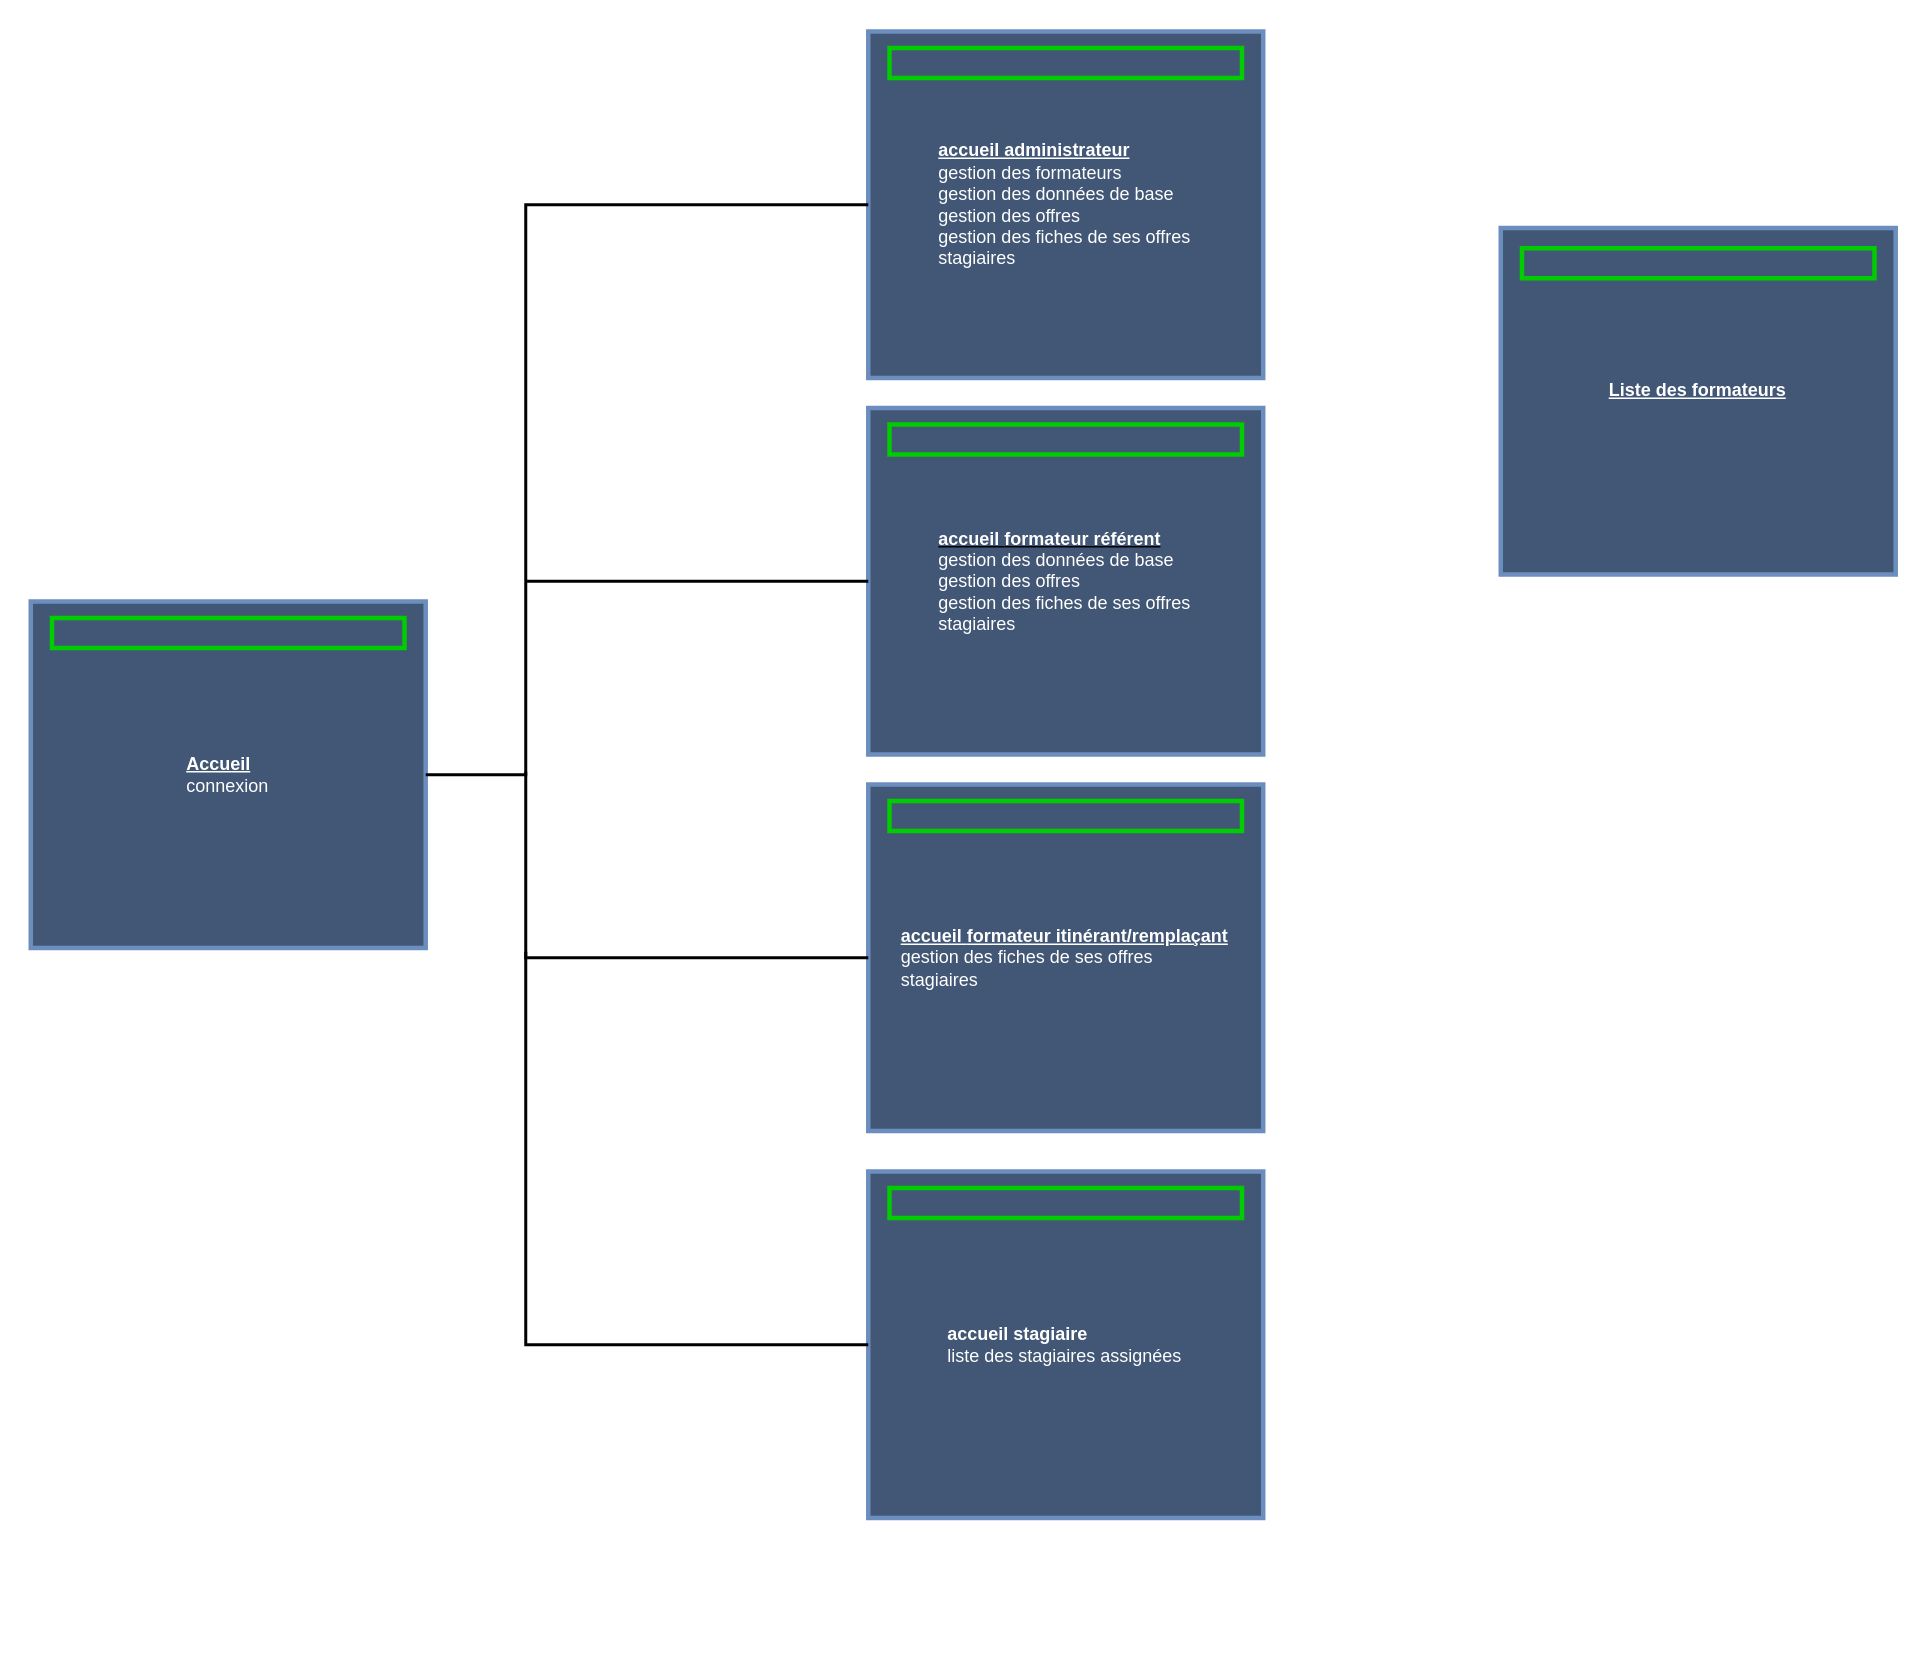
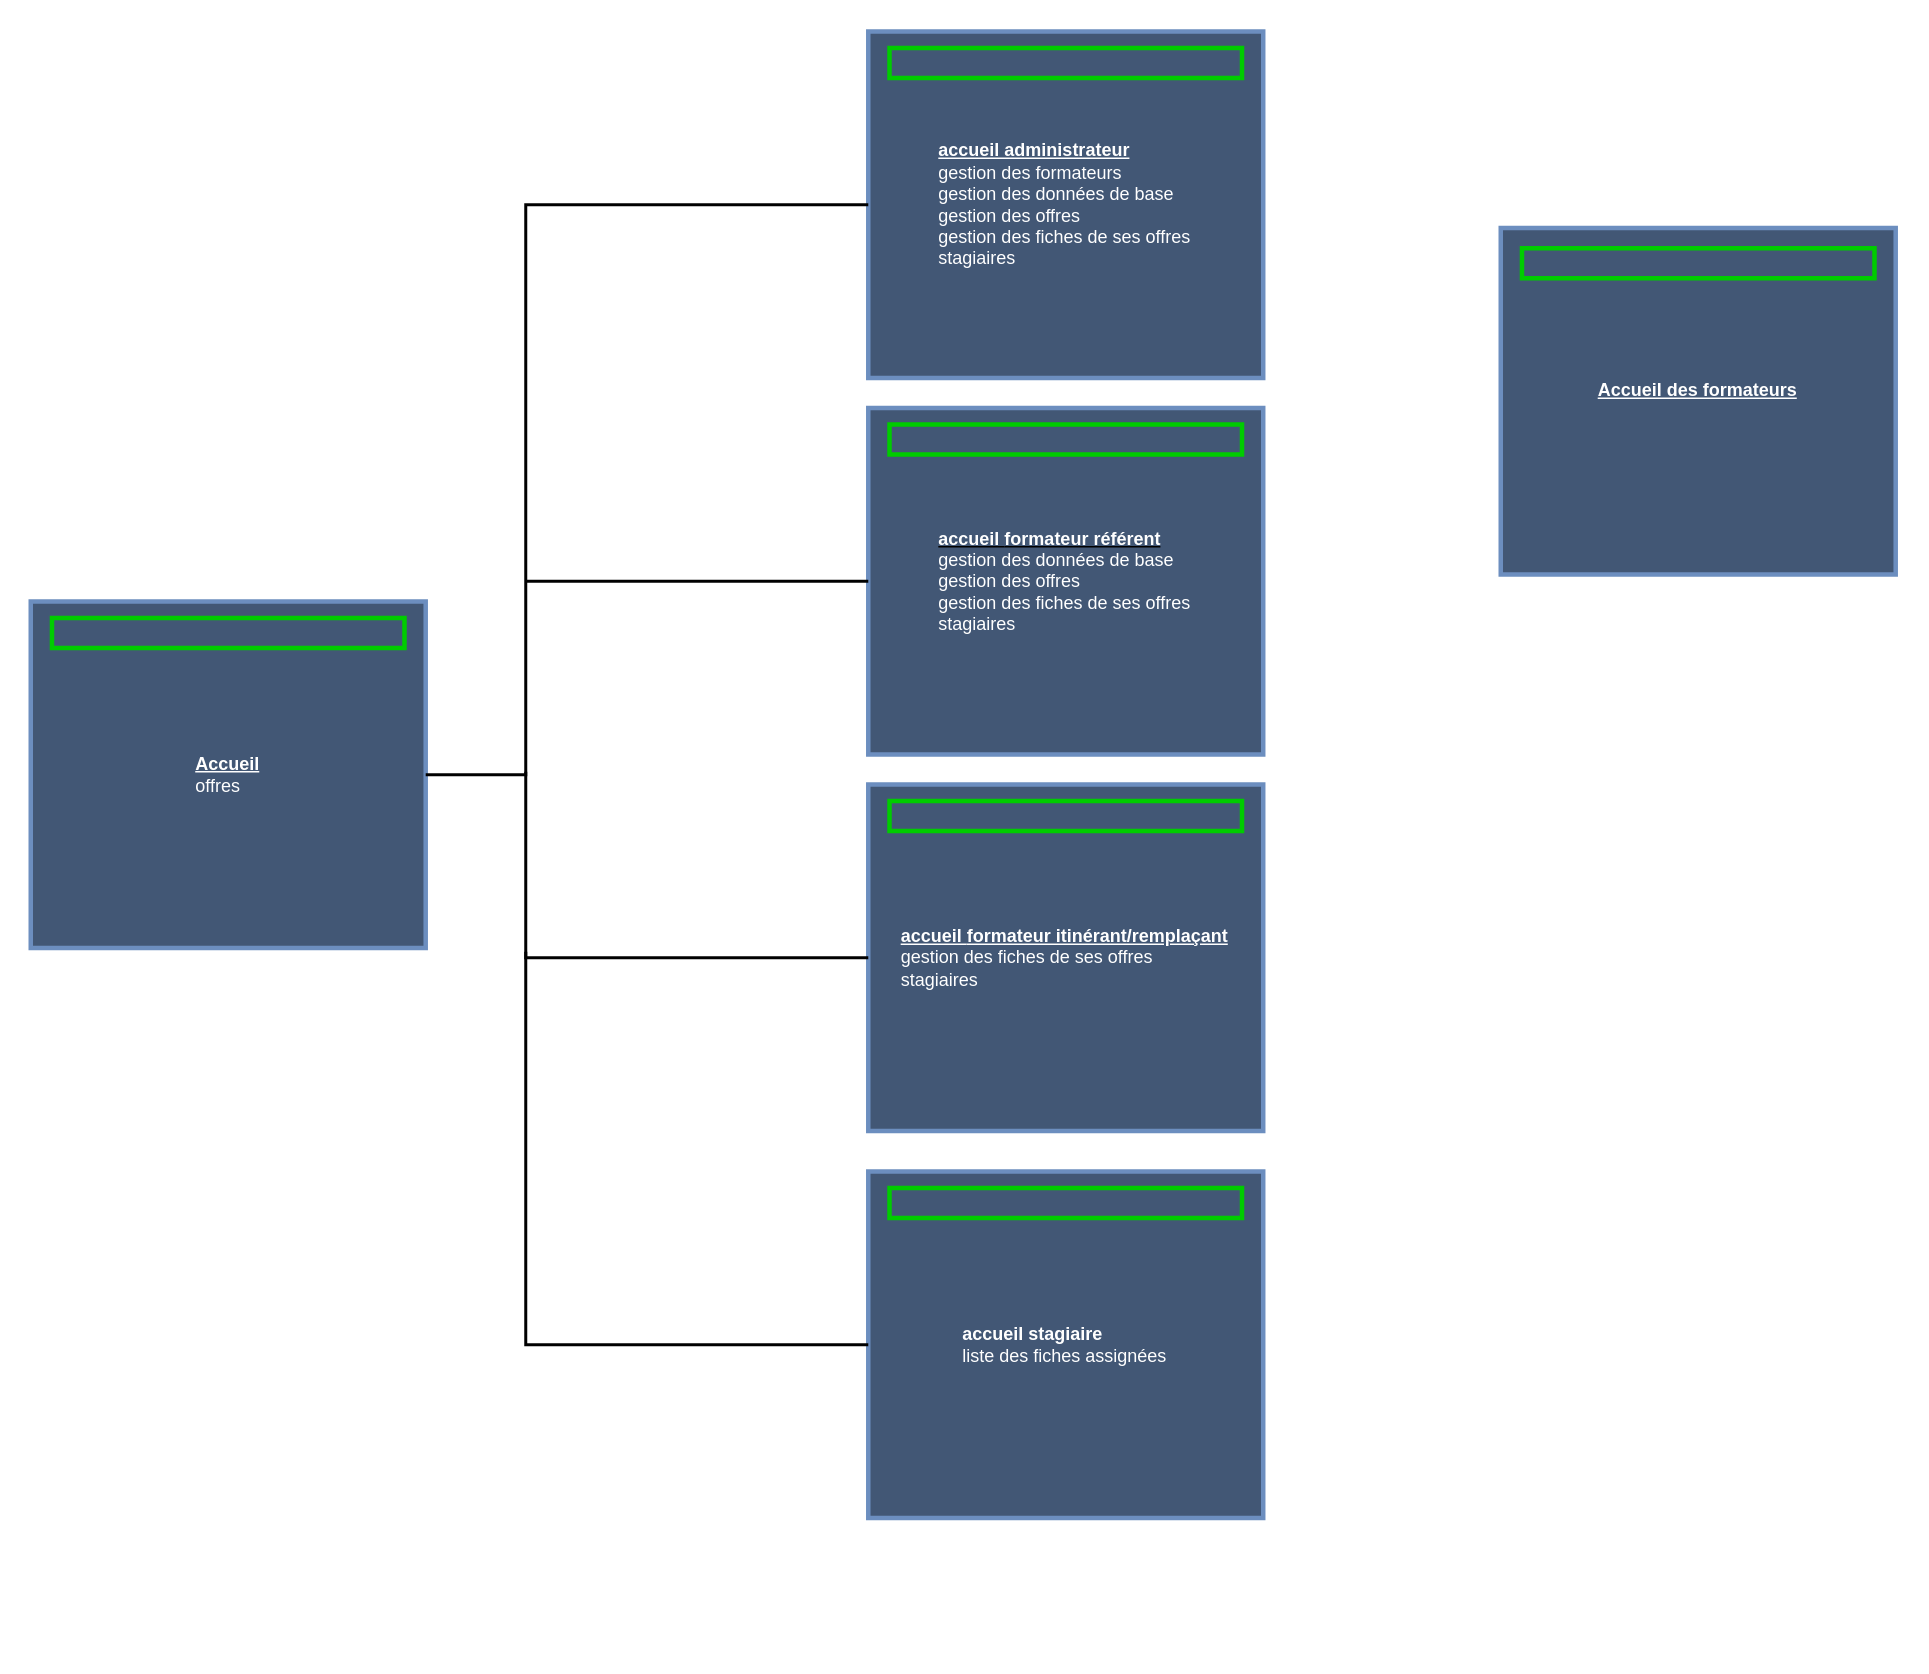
- <mxCell id="27" value="&lt;div style=&quot;text-align: justify&quot;&gt;&lt;font color=&quot;#ffffff&quot;&gt;&lt;b&gt;&lt;u&gt;Liste des formateurs&lt;/u&gt;&lt;/b&gt;&lt;/font&gt;&lt;/div&gt;&lt;div style=&quot;text-align: justify&quot;&gt;&lt;font color=&quot;#ffffff&quot;&gt;&lt;b&gt;&lt;u&gt;&lt;br&gt;&lt;/u&gt;&lt;/b&gt;&lt;/font&gt;&lt;/div&gt;" style="rounded=0;whiteSpace=wrap;html=1;strokeWidth=3;strokeColor=#6C8EBF;fillColor=#425775;" vertex="1" parent="1"><mxGeometry x="1000" y="151.5" width="263.3" height="231" as="geometry" /></mxCell>
+ <mxCell id="27" value="&lt;div style=&quot;text-align: justify&quot;&gt;&lt;font color=&quot;#ffffff&quot;&gt;&lt;b&gt;&lt;u&gt;Accueil des formateurs&lt;/u&gt;&lt;/b&gt;&lt;/font&gt;&lt;/div&gt;&lt;div style=&quot;text-align: justify&quot;&gt;&lt;font color=&quot;#ffffff&quot;&gt;&lt;b&gt;&lt;u&gt;&lt;br&gt;&lt;/u&gt;&lt;/b&gt;&lt;/font&gt;&lt;/div&gt;" style="rounded=0;whiteSpace=wrap;html=1;strokeWidth=3;strokeColor=#6C8EBF;fillColor=#425775;" vertex="1" parent="1"><mxGeometry x="1000" y="151.5" width="263.3" height="231" as="geometry" /></mxCell>
- <mxCell id="2" value="&lt;div style=&quot;text-align: justify&quot;&gt;&lt;b style=&quot;color: rgb(255 , 255 , 255)&quot;&gt;&lt;u&gt;Accueil&lt;/u&gt;&lt;/b&gt;&lt;/div&gt;&lt;font color=&quot;#ffffff&quot;&gt;&lt;div style=&quot;text-align: justify&quot;&gt;&lt;span&gt;connexion&lt;/span&gt;&lt;/div&gt;&lt;/font&gt;" style="rounded=0;whiteSpace=wrap;html=1;strokeWidth=3;strokeColor=#6C8EBF;fillColor=#425775;" parent="1" vertex="1"><mxGeometry x="20" y="400.5" width="263.3" height="231" as="geometry" /></mxCell>
+ <mxCell id="2" value="&lt;div style=&quot;text-align: justify&quot;&gt;&lt;b style=&quot;color: rgb(255 , 255 , 255)&quot;&gt;&lt;u&gt;Accueil&lt;/u&gt;&lt;/b&gt;&lt;/div&gt;&lt;font color=&quot;#ffffff&quot;&gt;&lt;div style=&quot;text-align: justify&quot;&gt;&lt;span&gt;offres&lt;/span&gt;&lt;/div&gt;&lt;/font&gt;" style="rounded=0;whiteSpace=wrap;html=1;strokeWidth=3;strokeColor=#6C8EBF;fillColor=#425775;" parent="1" vertex="1"><mxGeometry x="20" y="400.5" width="263.3" height="231" as="geometry" /></mxCell>
- <mxCell id="15" value="&lt;div style=&quot;text-align: justify&quot;&gt;&lt;span style=&quot;color: rgb(255 , 255 , 255)&quot;&gt;&lt;b&gt;accueil&amp;nbsp;&lt;/b&gt;&lt;/span&gt;&lt;font color=&quot;#ffffff&quot;&gt;&lt;b&gt;stagiaire&lt;/b&gt;&lt;/font&gt;&lt;/div&gt;&lt;font color=&quot;#ffffff&quot;&gt;&lt;div style=&quot;text-align: justify&quot;&gt;&lt;span&gt;liste des stagiaires assignées&lt;/span&gt;&lt;/div&gt;&lt;/font&gt;" style="rounded=0;whiteSpace=wrap;html=1;strokeWidth=3;strokeColor=#6C8EBF;fillColor=#425775;" vertex="1" parent="1"><mxGeometry x="578.35" y="780.5" width="263.3" height="231" as="geometry" /></mxCell>
+ <mxCell id="15" value="&lt;div style=&quot;text-align: justify&quot;&gt;&lt;span style=&quot;color: rgb(255 , 255 , 255)&quot;&gt;&lt;b&gt;accueil&amp;nbsp;&lt;/b&gt;&lt;/span&gt;&lt;font color=&quot;#ffffff&quot;&gt;&lt;b&gt;stagiaire&lt;/b&gt;&lt;/font&gt;&lt;/div&gt;&lt;font color=&quot;#ffffff&quot;&gt;&lt;div style=&quot;text-align: justify&quot;&gt;&lt;span&gt;liste des fiches assignées&lt;/span&gt;&lt;/div&gt;&lt;/font&gt;" style="rounded=0;whiteSpace=wrap;html=1;strokeWidth=3;strokeColor=#6C8EBF;fillColor=#425775;" vertex="1" parent="1"><mxGeometry x="578.35" y="780.5" width="263.3" height="231" as="geometry" /></mxCell>
